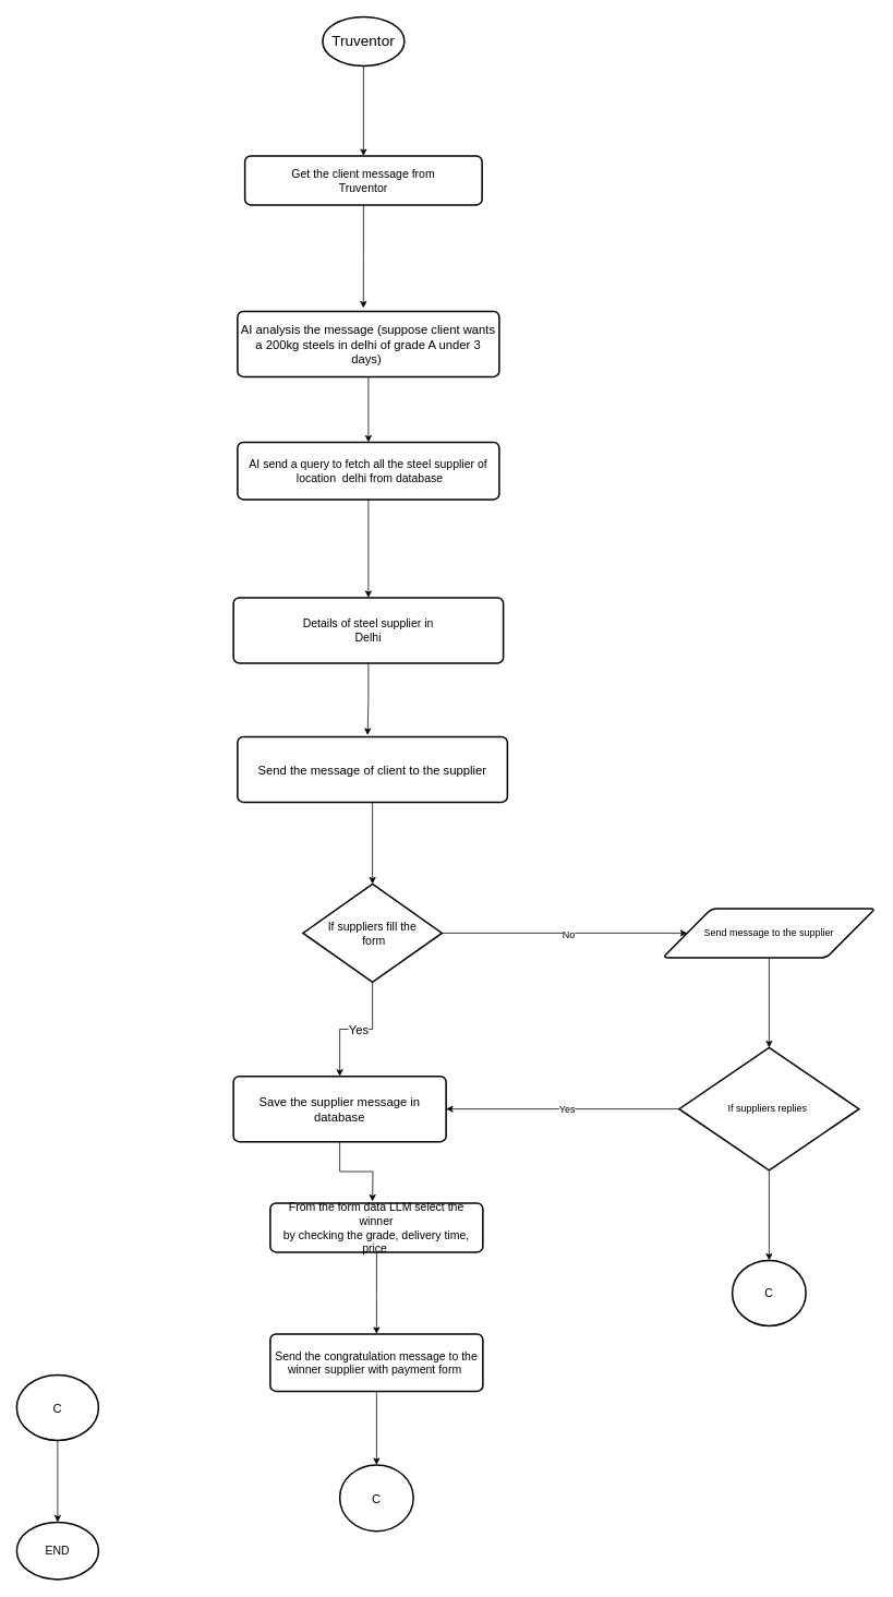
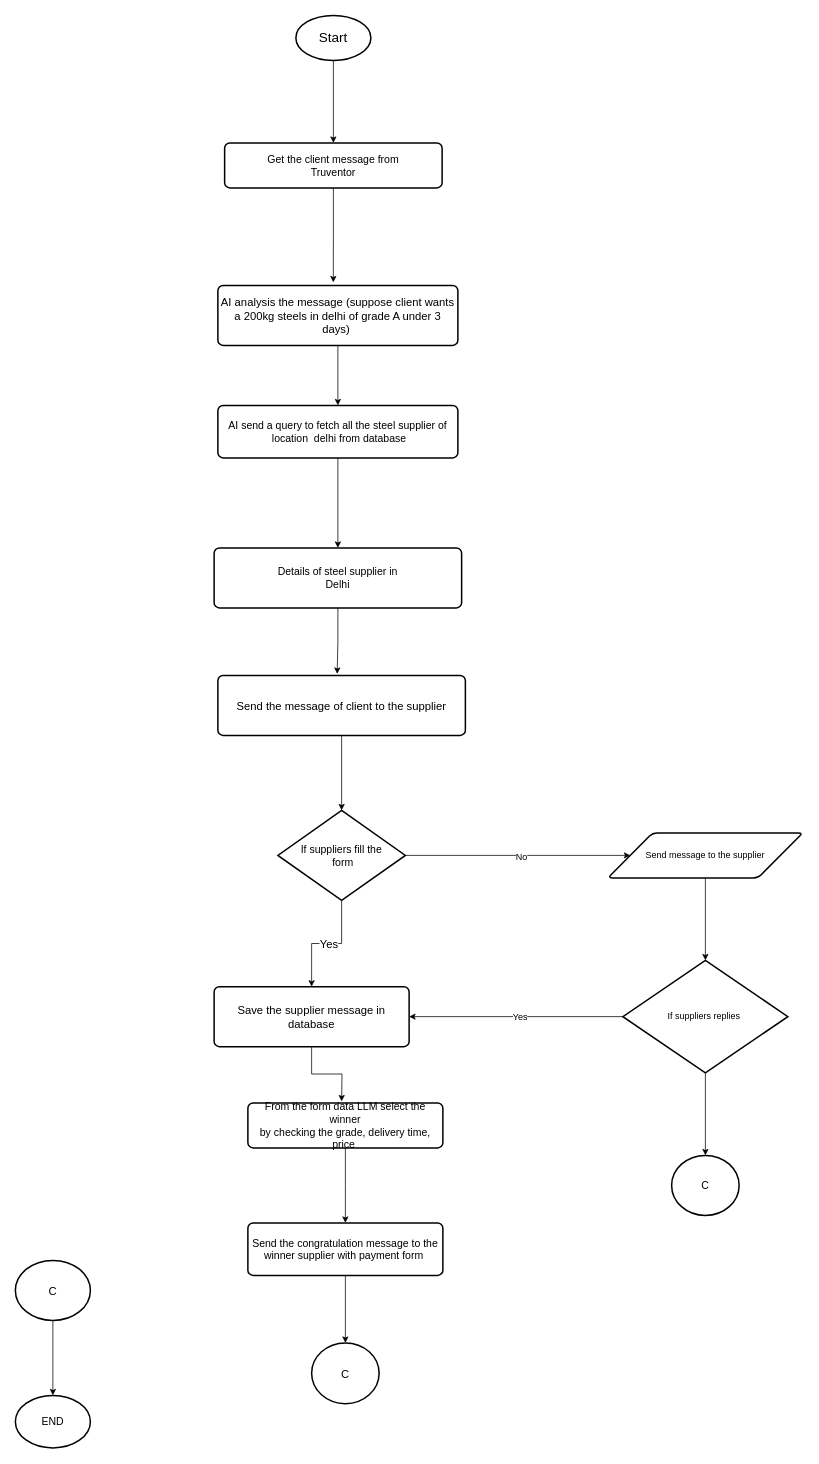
- <mxCell id="8" value="&lt;font style=&quot;font-size: 18px;&quot;&gt;Truventor&lt;/font&gt;" style="strokeWidth=2;html=1;shape=mxgraph.flowchart.start_1;whiteSpace=wrap;" parent="1" vertex="1"><mxGeometry x="394" y="20" width="100" height="60" as="geometry" /></mxCell>
+ <mxCell id="8" value="&lt;font style=&quot;font-size: 18px;&quot;&gt;Start&lt;/font&gt;" style="strokeWidth=2;html=1;shape=mxgraph.flowchart.start_1;whiteSpace=wrap;" parent="1" vertex="1"><mxGeometry x="394" y="20" width="100" height="60" as="geometry" /></mxCell>
